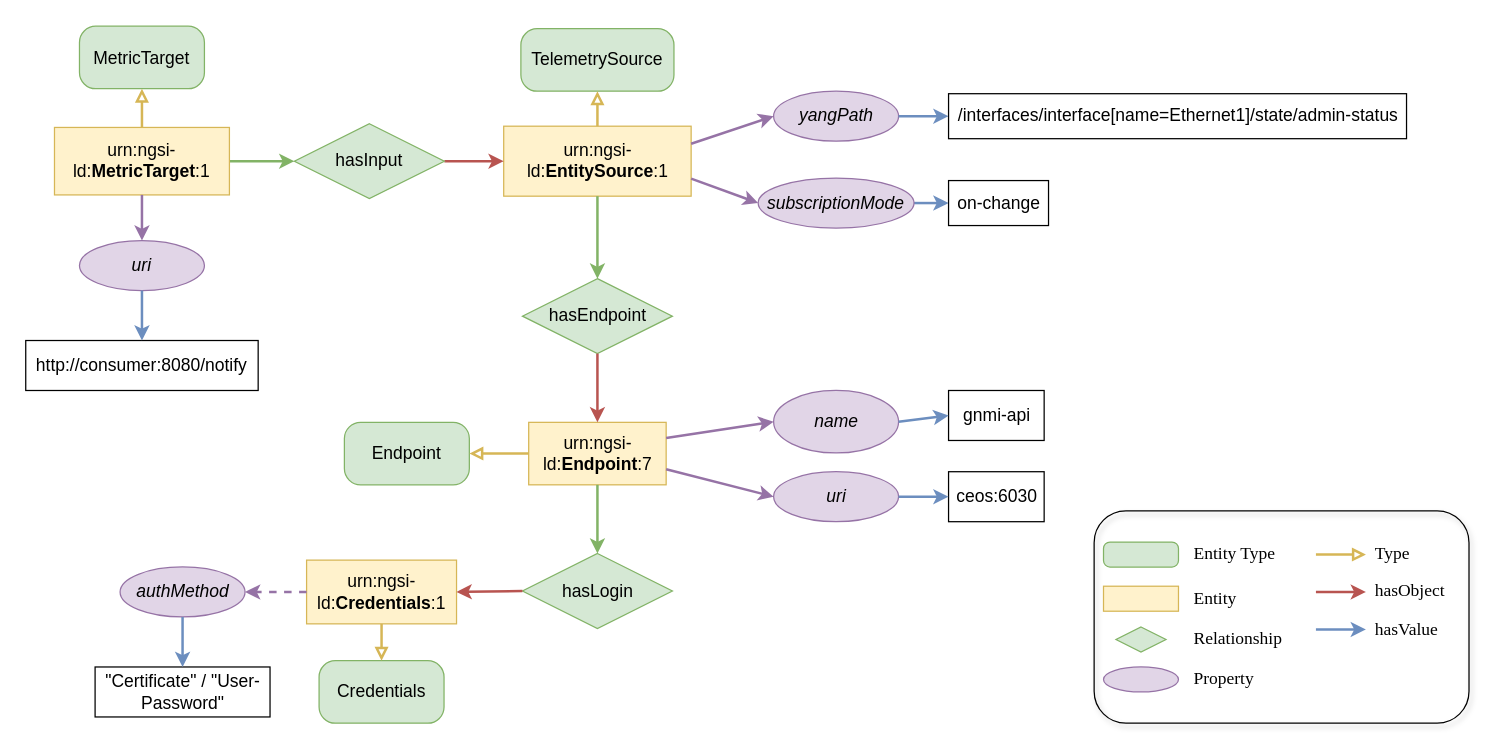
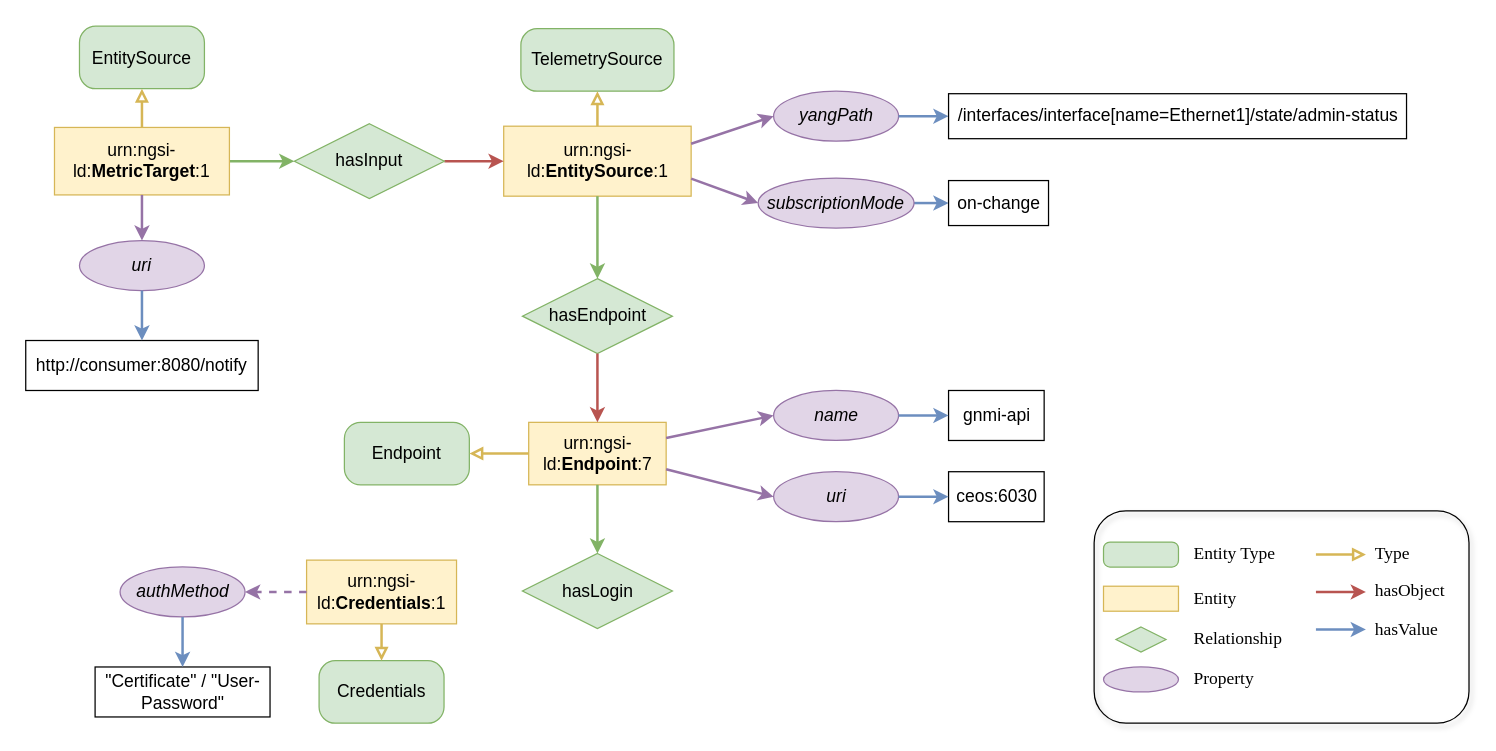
- <mxCell id="19" value="MetricTarget" style="rounded=1;arcSize=26;whiteSpace=wrap;html=1;align=center;fillColor=#d5e8d4;strokeColor=#82b366;fontSize=14;" parent="1" vertex="1"><mxGeometry x="63" y="20.5" width="100" height="50" as="geometry" /></mxCell>
+ <mxCell id="19" value="EntitySource" style="rounded=1;arcSize=26;whiteSpace=wrap;html=1;align=center;fillColor=#d5e8d4;strokeColor=#82b366;fontSize=14;" parent="1" vertex="1"><mxGeometry x="63" y="20.5" width="100" height="50" as="geometry" /></mxCell>
- <mxCell id="12" value="name" style="ellipse;whiteSpace=wrap;html=1;align=center;fillColor=#e1d5e7;strokeColor=#9673a6;fontStyle=2;fontSize=14;" parent="1" vertex="1"><mxGeometry x="618.5" y="312" width="100" height="50" as="geometry" /></mxCell>
+ <mxCell id="12" value="name" style="ellipse;whiteSpace=wrap;html=1;align=center;fillColor=#e1d5e7;strokeColor=#9673a6;fontStyle=2;fontSize=14;" parent="1" vertex="1"><mxGeometry x="618.5" y="312" width="100" height="40" as="geometry" /></mxCell>
- <mxCell id="54" value="" style="endArrow=classic;html=1;fillColor=#f8cecc;strokeColor=#b85450;strokeWidth=2;entryX=1;entryY=0.5;entryDx=0;entryDy=0;exitX=0;exitY=0.5;exitDx=0;exitDy=0;" parent="1" source="51" target="52" edge="1"><mxGeometry relative="1" as="geometry"><mxPoint x="215" y="409.01" as="sourcePoint" /><mxPoint x="-112" y="395.26" as="targetPoint" /></mxGeometry></mxCell>
